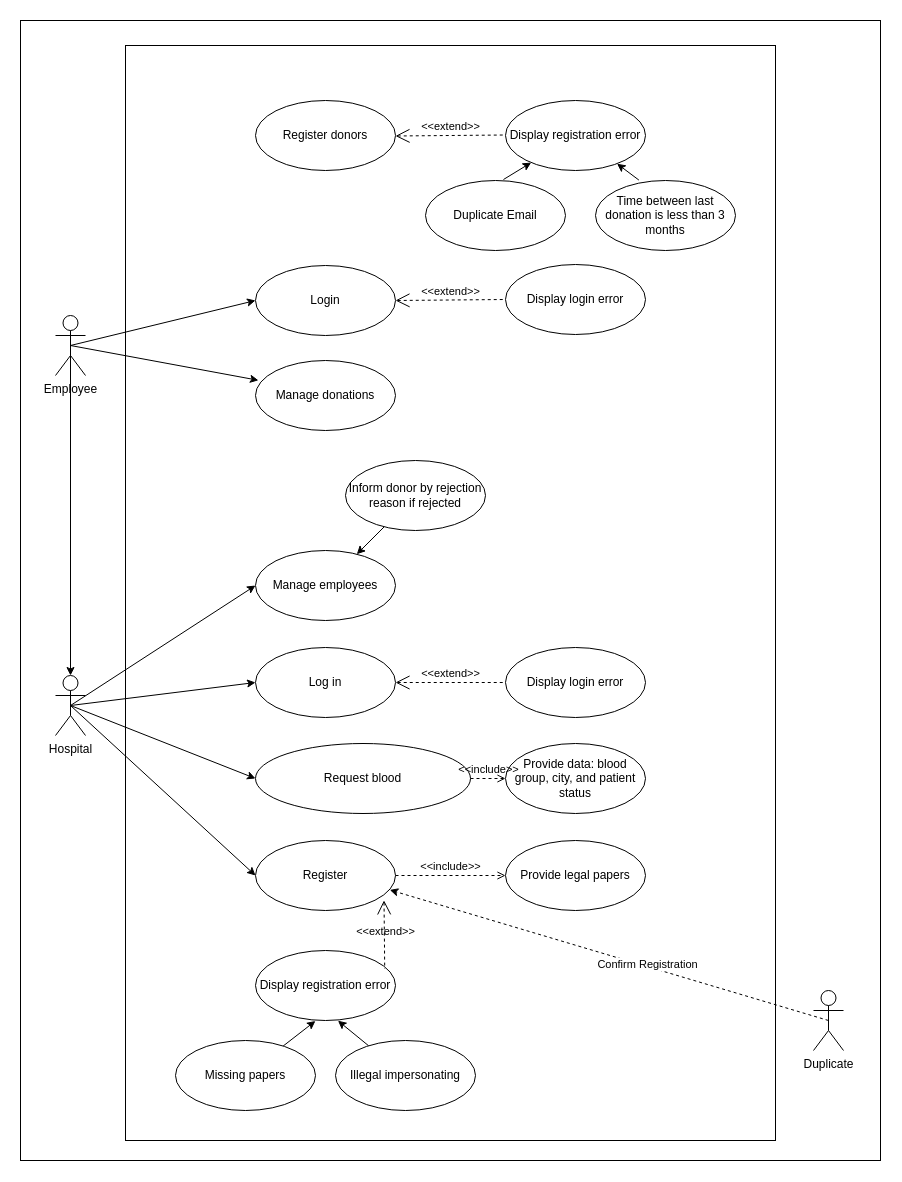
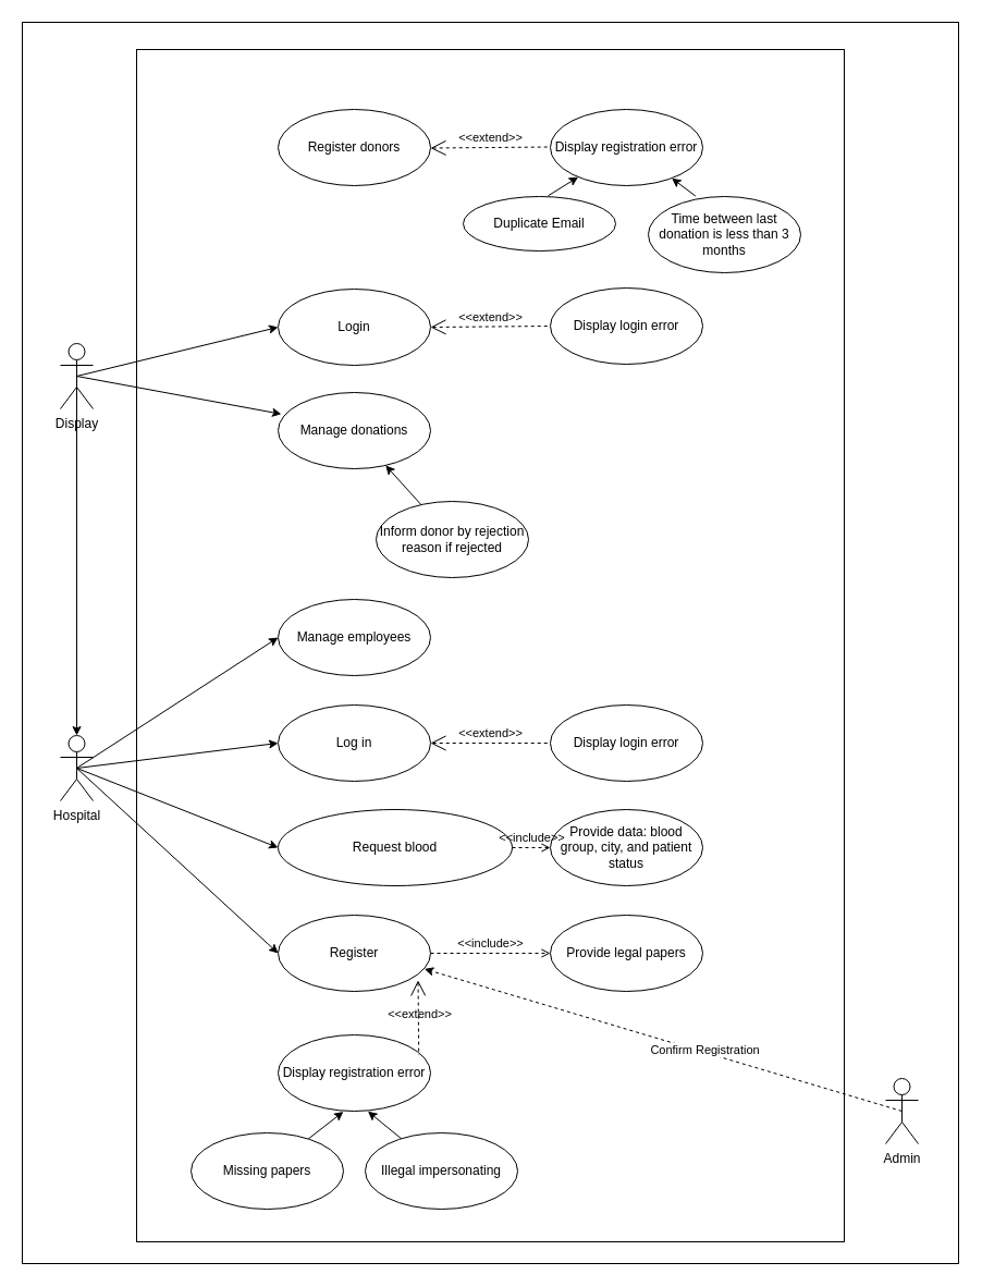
- <mxCell id="39" value="Duplicate Email" style="ellipse;whiteSpace=wrap;html=1;" vertex="1" parent="1"><mxGeometry x="425" y="180" width="140" height="70" as="geometry" /></mxCell>
+ <mxCell id="39" value="Duplicate Email" style="ellipse;whiteSpace=wrap;html=1;" vertex="1" parent="1"><mxGeometry x="425" y="180" width="140" height="50" as="geometry" /></mxCell>
- <mxCell id="7" value="Employee" style="shape=umlActor;verticalLabelPosition=bottom;verticalAlign=top;html=1;outlineConnect=0;" parent="1" vertex="1"><mxGeometry x="55" y="315" width="30" height="60" as="geometry" /></mxCell>
+ <mxCell id="7" value="Display" style="shape=umlActor;verticalLabelPosition=bottom;verticalAlign=top;html=1;outlineConnect=0;" parent="1" vertex="1"><mxGeometry x="55" y="315" width="30" height="60" as="geometry" /></mxCell>
- <mxCell id="41" style="edgeStyle=none;html=1;" edge="1" parent="1" source="42" target="44"><mxGeometry relative="1" as="geometry" /></mxCell>
+ <mxCell id="41" style="edgeStyle=none;html=1;" edge="1" parent="1" source="42" target="40"><mxGeometry relative="1" as="geometry" /></mxCell>
- <mxCell id="13" value="Duplicate" style="shape=umlActor;verticalLabelPosition=bottom;verticalAlign=top;html=1;outlineConnect=0;" parent="1" vertex="1"><mxGeometry x="813" y="990" width="30" height="60" as="geometry" /></mxCell>
+ <mxCell id="13" value="Admin" style="shape=umlActor;verticalLabelPosition=bottom;verticalAlign=top;html=1;outlineConnect=0;" parent="1" vertex="1"><mxGeometry x="813" y="990" width="30" height="60" as="geometry" /></mxCell>
